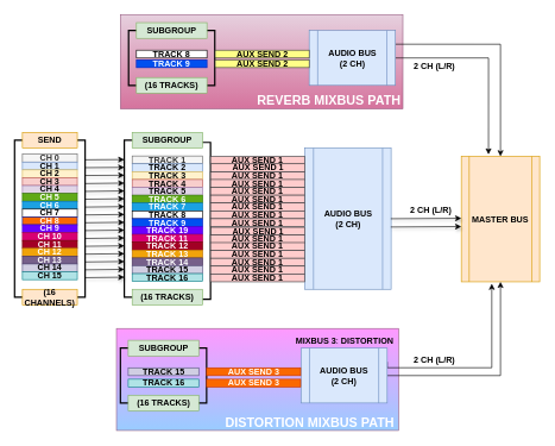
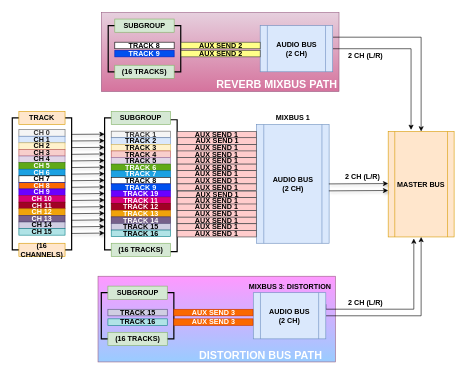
- <mxCell id="42" value="&lt;b&gt;SEND&lt;/b&gt;" style="rounded=0;whiteSpace=wrap;html=1;labelBackgroundColor=none;fillColor=#ffe6cc;strokeColor=#d79b00;" vertex="1" parent="1"><mxGeometry x="31" y="185" width="77" height="22" as="geometry" /></mxCell>
+ <mxCell id="42" value="&lt;b&gt;TRACK&lt;/b&gt;" style="rounded=0;whiteSpace=wrap;html=1;labelBackgroundColor=none;fillColor=#ffe6cc;strokeColor=#d79b00;" vertex="1" parent="1"><mxGeometry x="31" y="185" width="77" height="22" as="geometry" /></mxCell>
+ <mxCell id="60" value="&lt;b&gt;MIXBUS&lt;/b&gt; &lt;b&gt;1&lt;/b&gt;" style="text;html=1;align=center;verticalAlign=middle;resizable=0;points=[];autosize=1;fontColor=#000000;" vertex="1" parent="1"><mxGeometry x="449.5" y="185" width="77" height="22" as="geometry" /></mxCell>
- <mxCell id="100" value="&lt;span&gt;&lt;font style=&quot;font-size: 18px&quot;&gt;&lt;b&gt;DISTORTION MIXBUS PATH&lt;/b&gt;&lt;/font&gt;&lt;/span&gt;" style="text;html=1;align=center;verticalAlign=middle;resizable=0;points=[];autosize=1;labelBackgroundColor=none;fontColor=#FFFFFF;" vertex="1" parent="1"><mxGeometry x="307" y="581" width="253" height="22" as="geometry" /></mxCell>
+ <mxCell id="100" value="&lt;span&gt;&lt;font style=&quot;font-size: 18px&quot;&gt;&lt;b&gt;DISTORTION BUS PATH&lt;/b&gt;&lt;/font&gt;&lt;/span&gt;" style="text;html=1;align=center;verticalAlign=middle;resizable=0;points=[];autosize=1;labelBackgroundColor=none;fontColor=#FFFFFF;" vertex="1" parent="1"><mxGeometry x="307" y="581" width="253" height="22" as="geometry" /></mxCell>
